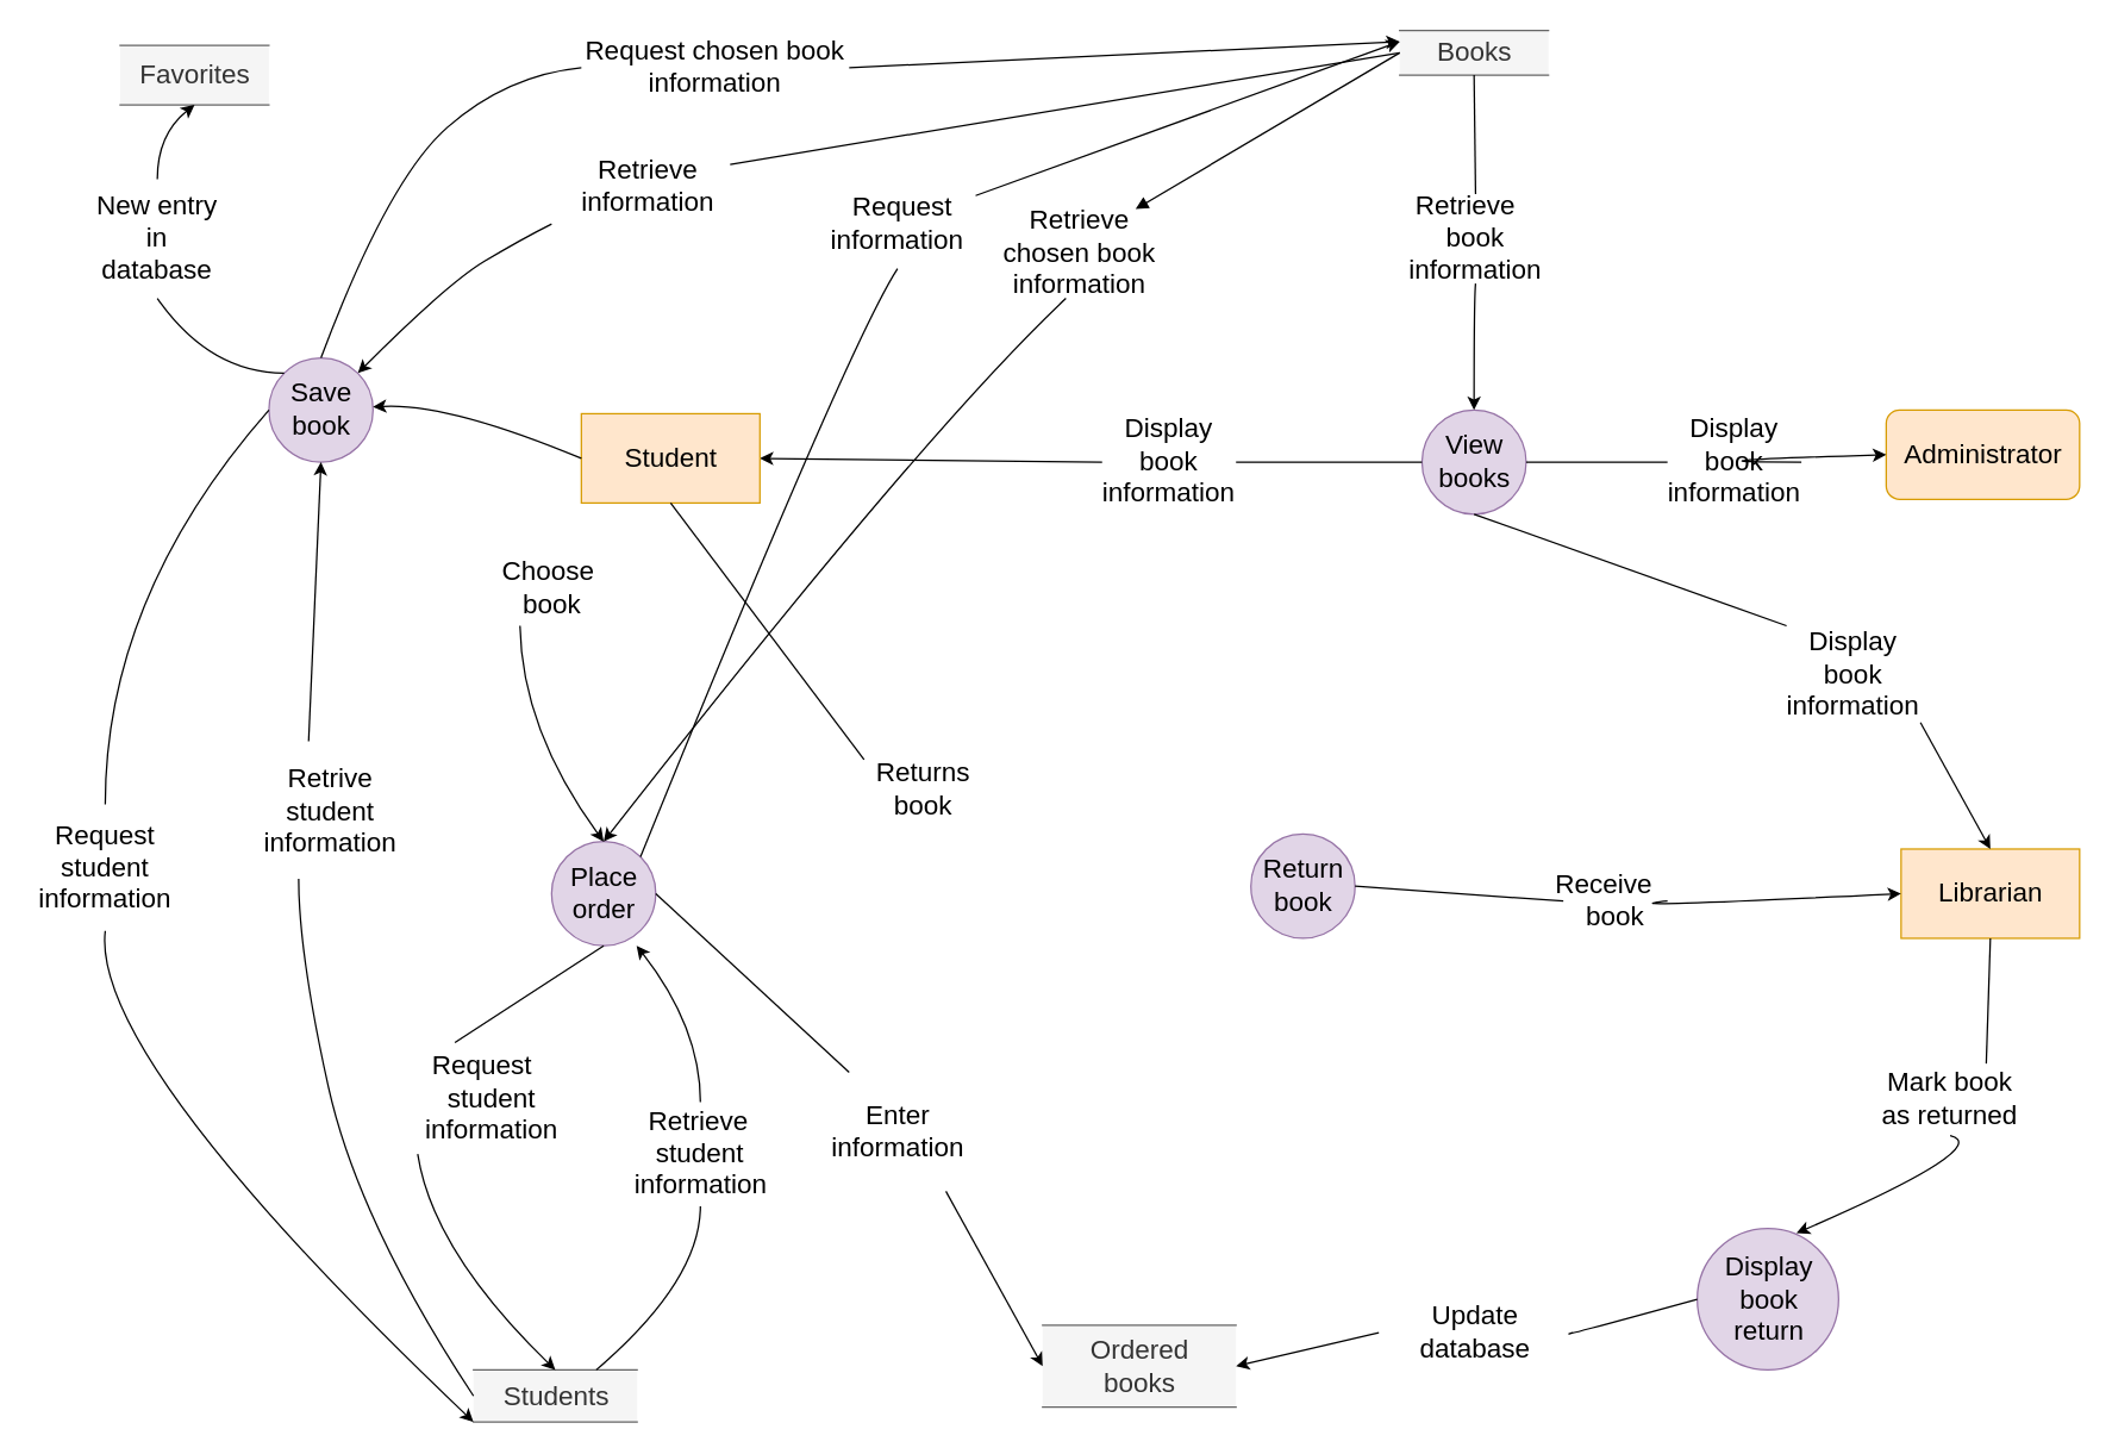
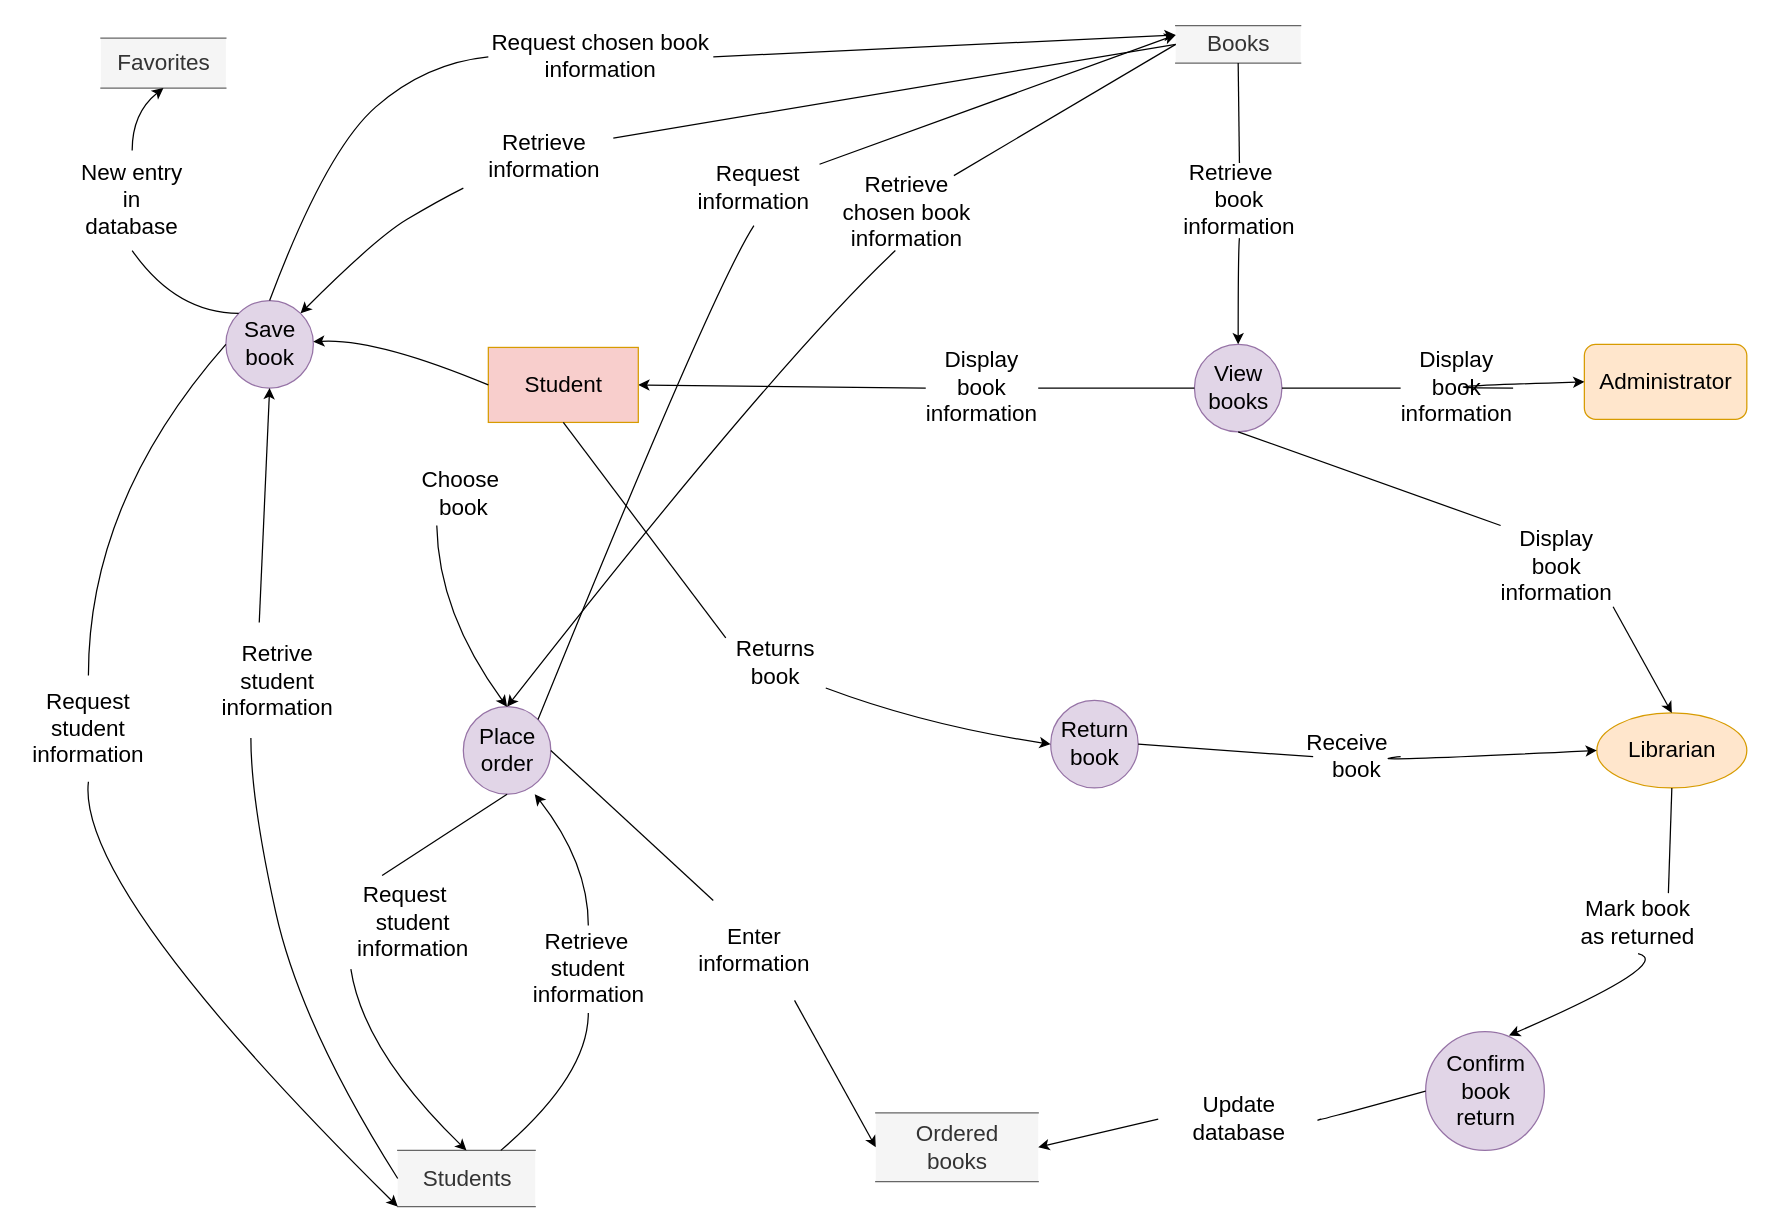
- <mxCell id="24" value="" style="curved=1;endArrow=block;html=1;rounded=0;fontSize=18;exitX=0;exitY=0.5;exitDx=0;exitDy=0;entryX=0.75;entryY=0;entryDx=0;entryDy=0;" edge="1" parent="1" source="4" target="25"><mxGeometry width="50" height="50" relative="1" as="geometry"><mxPoint x="940" y="35" as="sourcePoint" /><mxPoint x="665" y="550" as="targetPoint" /><Array as="points" /></mxGeometry></mxCell>
+ <mxCell id="24" value="" style="curved=1;endArrow=none;html=1;rounded=0;fontSize=18;exitX=0;exitY=0.5;exitDx=0;exitDy=0;entryX=0.75;entryY=0;entryDx=0;entryDy=0;" edge="1" parent="1" source="4" target="25"><mxGeometry width="50" height="50" relative="1" as="geometry"><mxPoint x="940" y="35" as="sourcePoint" /><mxPoint x="665" y="550" as="targetPoint" /><Array as="points" /></mxGeometry></mxCell>
- <mxCell id="39" value="&lt;font style=&quot;font-size: 18px;&quot;&gt;Student&lt;/font&gt;" style="html=1;dashed=0;whitespace=wrap;fillColor=#ffe6cc;strokeColor=#d79b00;" vertex="1" parent="1"><mxGeometry x="390" y="277.5" width="120" height="60" as="geometry" /></mxCell>
+ <mxCell id="39" value="&lt;font style=&quot;font-size: 18px;&quot;&gt;Student&lt;/font&gt;" style="html=1;dashed=0;whitespace=wrap;fillColor=#f8cecc;strokeColor=#d79b00;" vertex="1" parent="1"><mxGeometry x="390" y="277.5" width="120" height="60" as="geometry" /></mxCell>
+ <mxCell id="41" value="" style="curved=1;endArrow=classic;html=1;rounded=0;fontSize=18;exitX=1;exitY=1;exitDx=0;exitDy=0;entryX=0;entryY=0.5;entryDx=0;entryDy=0;startArrow=none;" edge="1" parent="1" source="43" target="40"><mxGeometry width="50" height="50" relative="1" as="geometry"><mxPoint x="790" y="630" as="sourcePoint" /><mxPoint x="850" y="630" as="targetPoint" /><Array as="points"><mxPoint x="740" y="580" /></Array></mxGeometry></mxCell>
- <mxCell id="2" value="&lt;font style=&quot;font-size: 18px;&quot;&gt;Librarian&lt;/font&gt;" style="html=1;dashed=0;whitespace=wrap;fillColor=#ffe6cc;strokeColor=#d79b00;" vertex="1" parent="1"><mxGeometry x="1277" y="570" width="120" height="60" as="geometry" /></mxCell>
+ <mxCell id="2" value="&lt;font style=&quot;font-size: 18px;&quot;&gt;Librarian&lt;/font&gt;" style="ellipse;html=1;dashed=0;whitespace=wrap;fillColor=#ffe6cc;strokeColor=#d79b00;" vertex="1" parent="1"><mxGeometry x="1277" y="570" width="120" height="60" as="geometry" /></mxCell>
- <mxCell id="45" value="Display&lt;br&gt;book&lt;br&gt;return" style="shape=ellipse;html=1;dashed=0;whitespace=wrap;aspect=fixed;perimeter=ellipsePerimeter;fontSize=18;fillColor=#e1d5e7;strokeColor=#9673a6;" vertex="1" parent="1"><mxGeometry x="1140" y="825" width="95" height="95" as="geometry" /></mxCell>
+ <mxCell id="45" value="Confirm&lt;br&gt;book&lt;br&gt;return" style="shape=ellipse;html=1;dashed=0;whitespace=wrap;aspect=fixed;perimeter=ellipsePerimeter;fontSize=18;fillColor=#e1d5e7;strokeColor=#9673a6;" vertex="1" parent="1"><mxGeometry x="1140" y="825" width="95" height="95" as="geometry" /></mxCell>
- <mxCell id="19" value="Students" style="html=1;dashed=0;whitespace=wrap;shape=partialRectangle;right=0;left=0;fontSize=18;fillColor=#f5f5f5;fontColor=#333333;strokeColor=#666666;" vertex="1" parent="1"><mxGeometry x="317.5" y="920" width="110" height="35" as="geometry" /></mxCell>
+ <mxCell id="19" value="Students" style="html=1;dashed=0;whitespace=wrap;shape=partialRectangle;right=0;left=0;fontSize=18;fillColor=#f5f5f5;fontColor=#333333;strokeColor=#666666;" vertex="1" parent="1"><mxGeometry x="317.5" y="920" width="110" height="45" as="geometry" /></mxCell>
